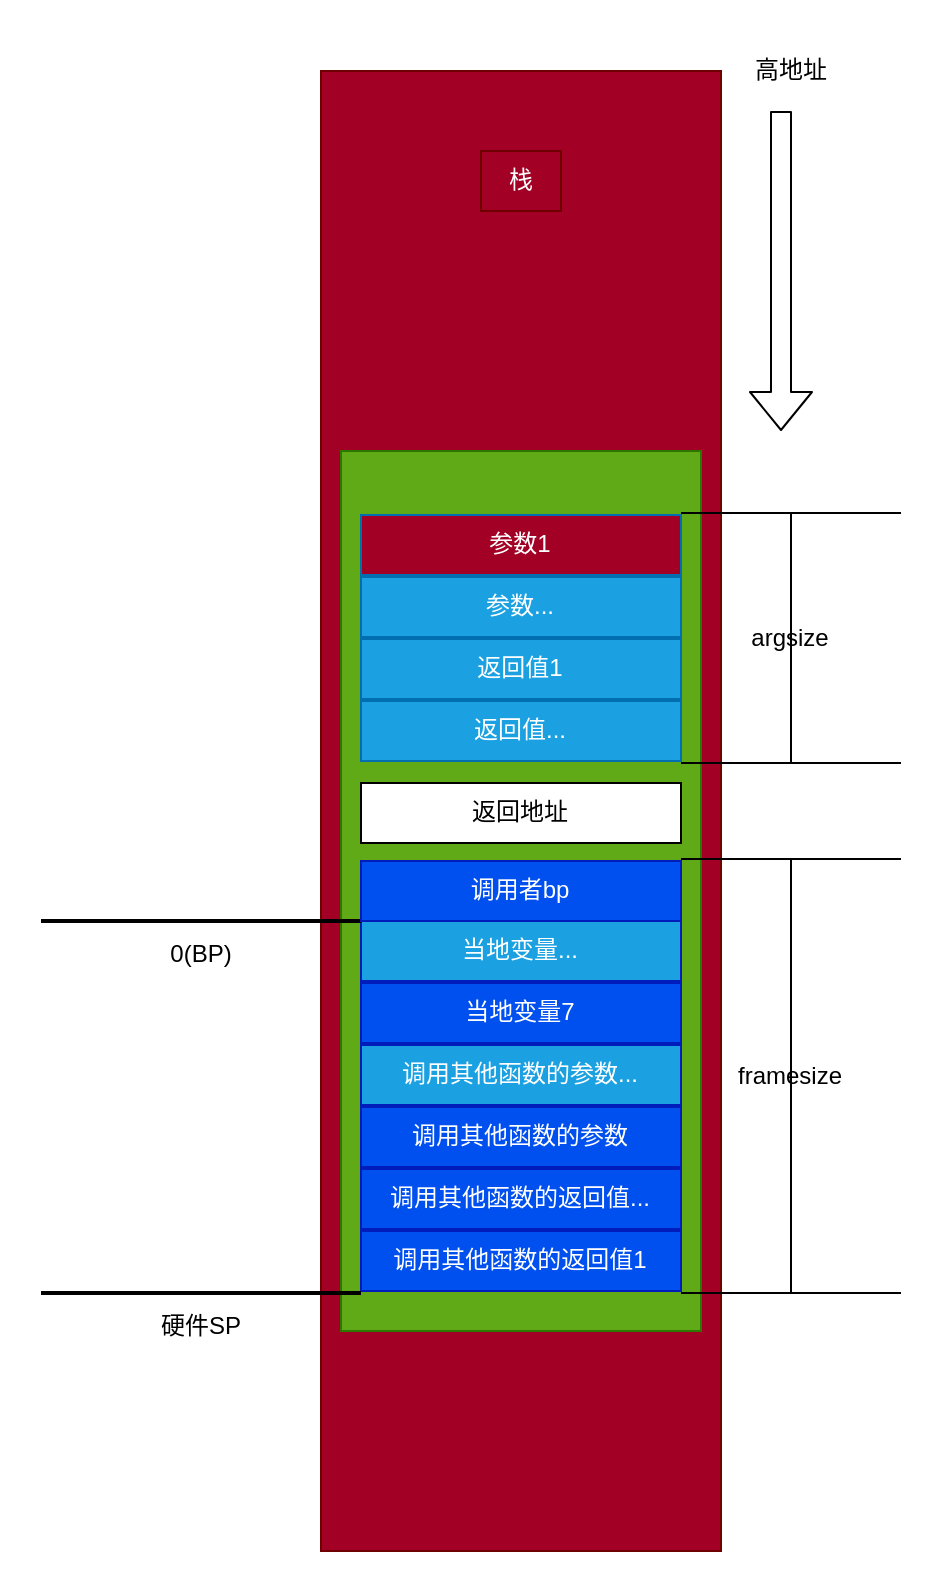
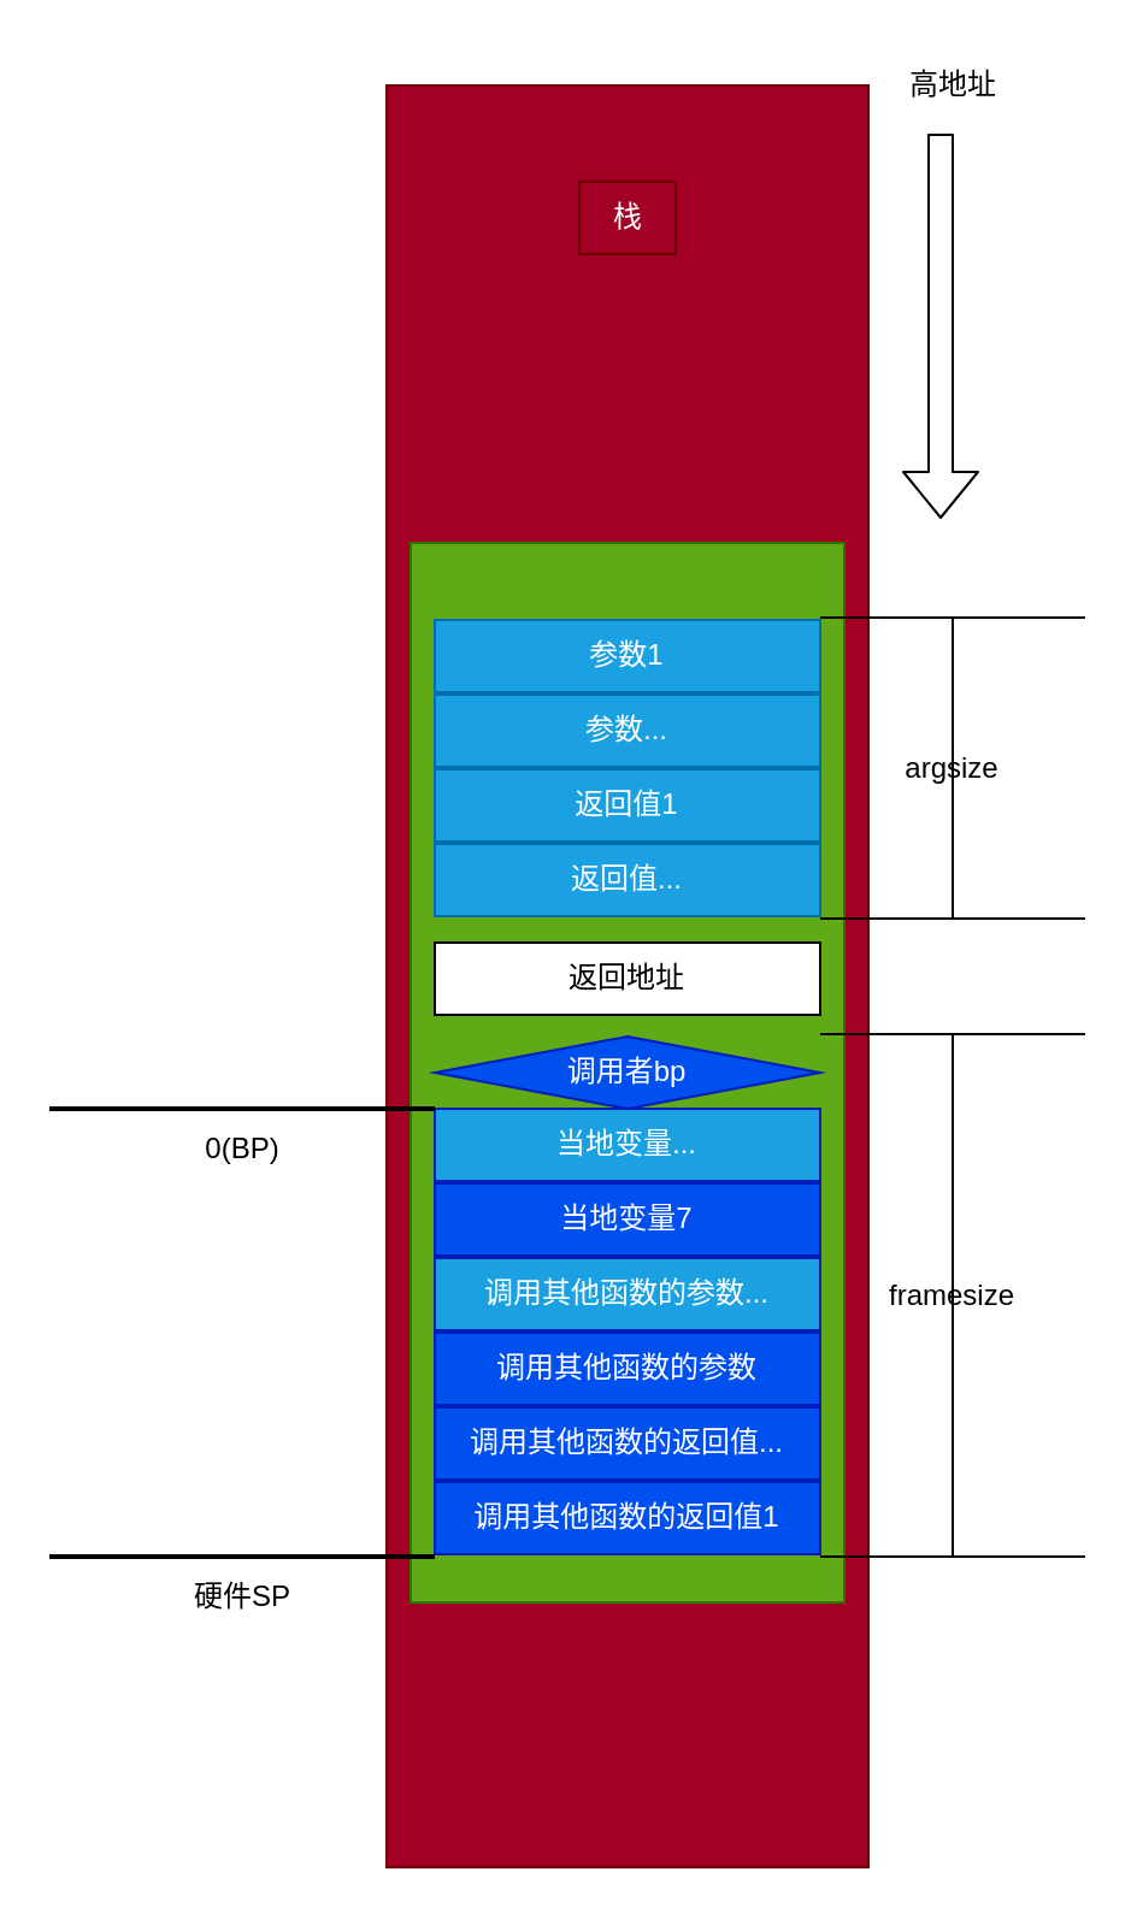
- <mxCell id="22" value="参数1" style="rounded=0;whiteSpace=wrap;html=1;fillColor=#a20025;fontColor=#ffffff;strokeColor=#006EAF;" vertex="1" parent="1"><mxGeometry x="180" y="257" width="160" height="30" as="geometry" /></mxCell>
+ <mxCell id="22" value="参数1" style="rounded=0;whiteSpace=wrap;html=1;fillColor=#1ba1e2;fontColor=#ffffff;strokeColor=#006EAF;" vertex="1" parent="1"><mxGeometry x="180" y="257" width="160" height="30" as="geometry" /></mxCell>
- <mxCell id="17" value="调用者bp" style="rounded=0;whiteSpace=wrap;html=1;fillColor=#0050ef;fontColor=#ffffff;strokeColor=#001DBC;" vertex="1" parent="1"><mxGeometry x="180" y="430" width="160" height="30" as="geometry" /></mxCell>
+ <mxCell id="17" value="调用者bp" style="rhombus;whiteSpace=wrap;html=1;fillColor=#0050ef;fontColor=#ffffff;strokeColor=#001DBC;" vertex="1" parent="1"><mxGeometry x="180" y="430" width="160" height="30" as="geometry" /></mxCell>
